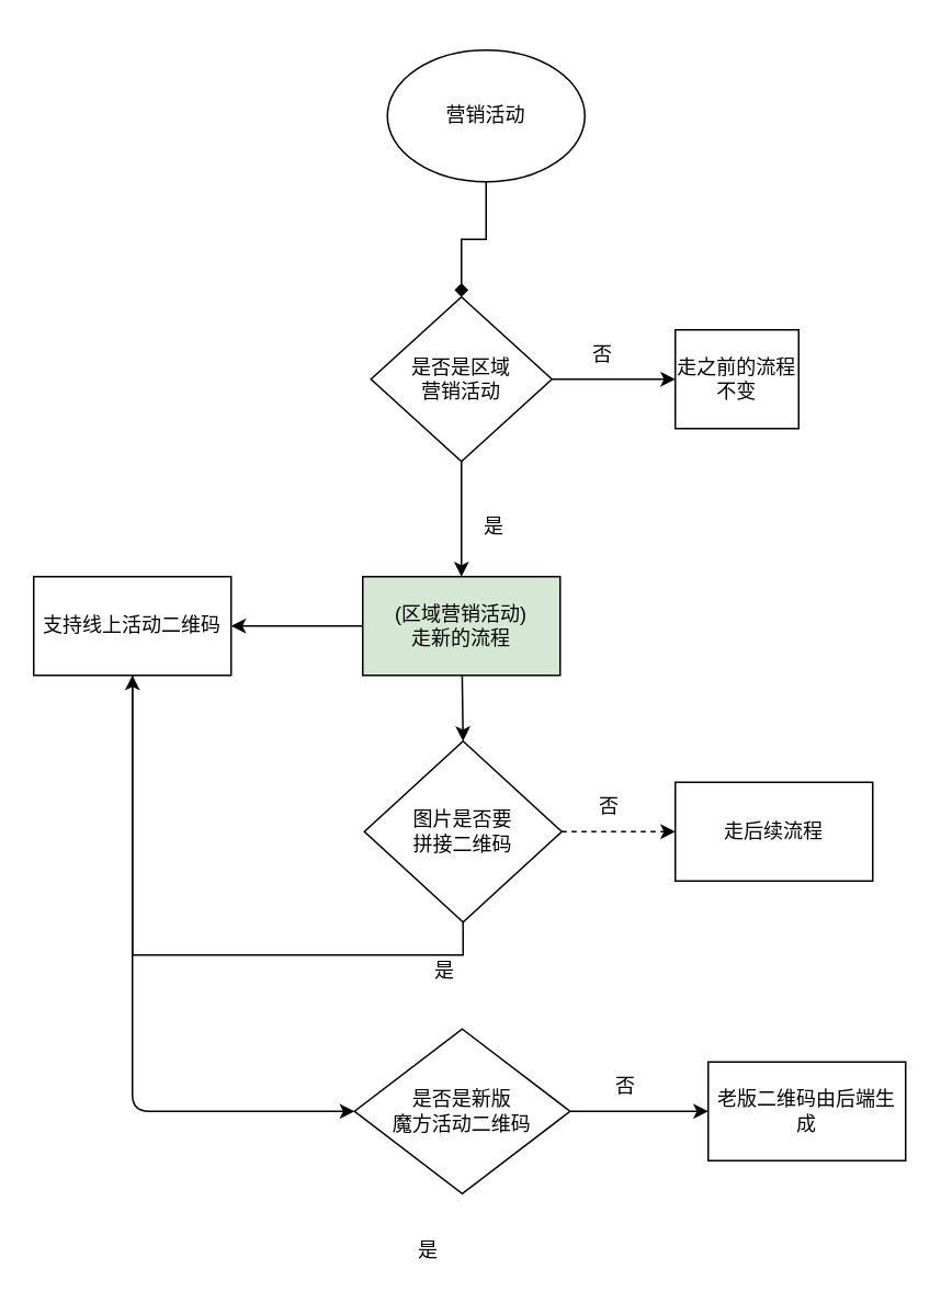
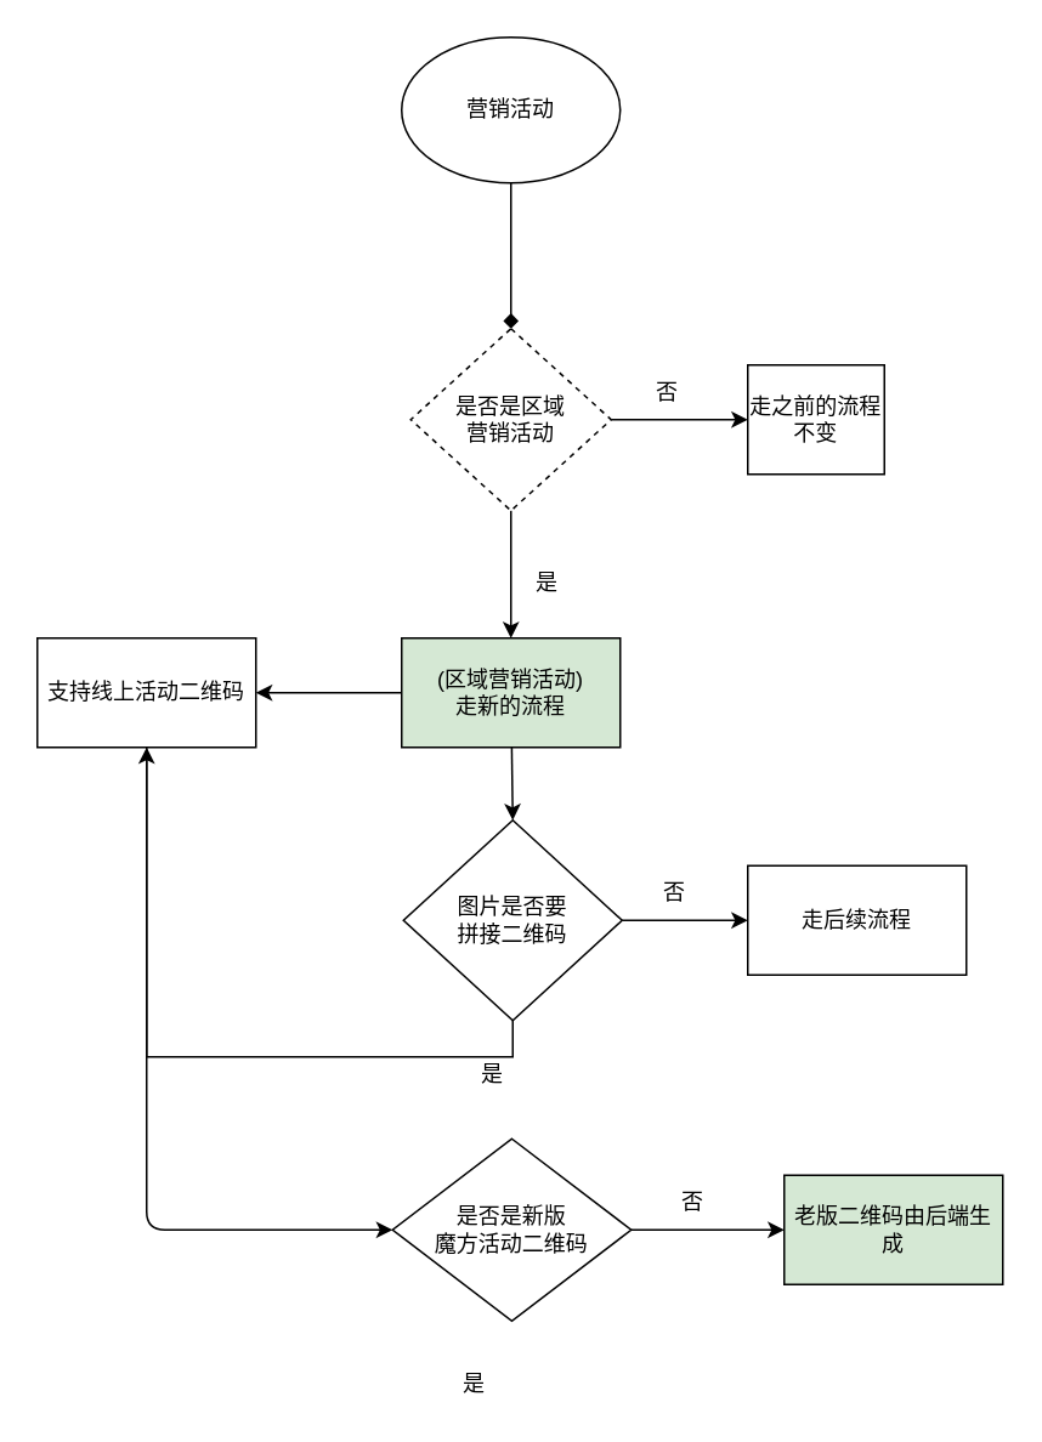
- <mxCell id="3" value="营销活动" style="ellipse;whiteSpace=wrap;html=1;" vertex="1" parent="1"><mxGeometry x="235" y="30" width="120" height="80" as="geometry" /></mxCell>
+ <mxCell id="3" value="营销活动" style="ellipse;whiteSpace=wrap;html=1;" vertex="1" parent="1"><mxGeometry x="220" y="20" width="120" height="80" as="geometry" /></mxCell>
- <mxCell id="7" value="是否是区域&lt;br&gt;营销活动" style="rhombus;whiteSpace=wrap;html=1;" vertex="1" parent="1"><mxGeometry x="225" y="180" width="110" height="100" as="geometry" /></mxCell>
+ <mxCell id="7" value="是否是区域&lt;br&gt;营销活动" style="rhombus;whiteSpace=wrap;html=1;dashed=1;" vertex="1" parent="1"><mxGeometry x="225" y="180" width="110" height="100" as="geometry" /></mxCell>
- <mxCell id="18" value="" style="edgeStyle=orthogonalEdgeStyle;rounded=0;orthogonalLoop=1;jettySize=auto;html=1;dashed=1;" edge="1" parent="1" source="19" target="22"><mxGeometry relative="1" as="geometry" /></mxCell>
+ <mxCell id="18" value="" style="edgeStyle=orthogonalEdgeStyle;rounded=0;orthogonalLoop=1;jettySize=auto;html=1;" edge="1" parent="1" source="19" target="22"><mxGeometry relative="1" as="geometry" /></mxCell>
- <mxCell id="15" value="老版二维码由后端生成" style="whiteSpace=wrap;html=1;" vertex="1" parent="1"><mxGeometry x="430" y="645" width="120" height="60" as="geometry" /></mxCell>
+ <mxCell id="15" value="老版二维码由后端生成" style="whiteSpace=wrap;html=1;fillColor=#d5e8d4;" vertex="1" parent="1"><mxGeometry x="430" y="645" width="120" height="60" as="geometry" /></mxCell>
